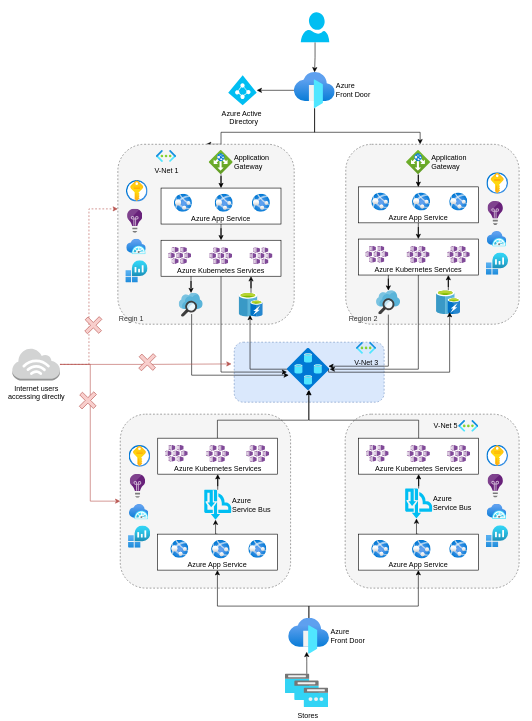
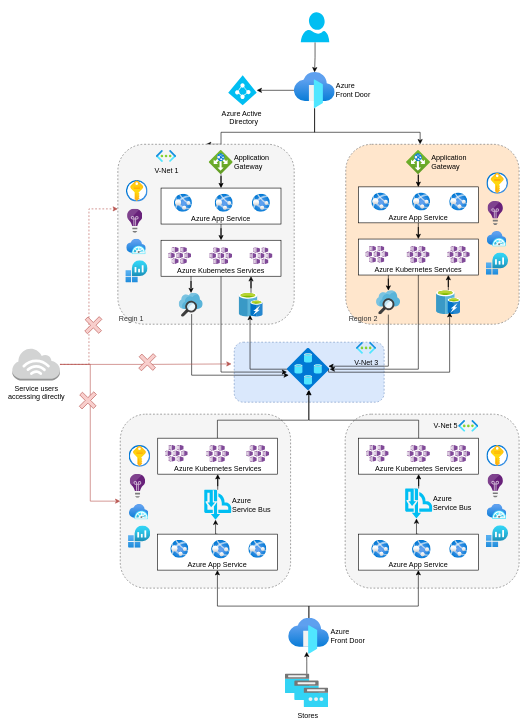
- <mxCell id="32" value="&amp;nbsp;Region 2" style="rounded=1;whiteSpace=wrap;html=1;dashed=1;fillColor=#f5f5f5;strokeColor=#666666;fontColor=#333333;labelPosition=center;verticalLabelPosition=middle;align=left;verticalAlign=bottom;" vertex="1" parent="31"><mxGeometry x="1" width="289" height="300" as="geometry" /></mxCell>
+ <mxCell id="32" value="&amp;nbsp;Region 2" style="rounded=1;whiteSpace=wrap;html=1;dashed=1;fillColor=#ffe6cc;strokeColor=#666666;fontColor=#333333;labelPosition=center;verticalLabelPosition=middle;align=left;verticalAlign=bottom;" vertex="1" parent="31"><mxGeometry x="1" width="289" height="300" as="geometry" /></mxCell>
- <mxCell id="106" value="Internet users&lt;br&gt;accessing directly" style="outlineConnect=0;dashed=0;verticalLabelPosition=bottom;verticalAlign=top;align=center;html=1;shape=mxgraph.aws3.internet_3;fillColor=#D2D3D3;gradientColor=none;labelBackgroundColor=none;" vertex="1" parent="1"><mxGeometry x="20" y="580" width="79.5" height="54" as="geometry" /></mxCell>
+ <mxCell id="106" value="Service users&lt;br&gt;accessing directly" style="outlineConnect=0;dashed=0;verticalLabelPosition=bottom;verticalAlign=top;align=center;html=1;shape=mxgraph.aws3.internet_3;fillColor=#D2D3D3;gradientColor=none;labelBackgroundColor=none;" vertex="1" parent="1"><mxGeometry x="20" y="580" width="79.5" height="54" as="geometry" /></mxCell>
